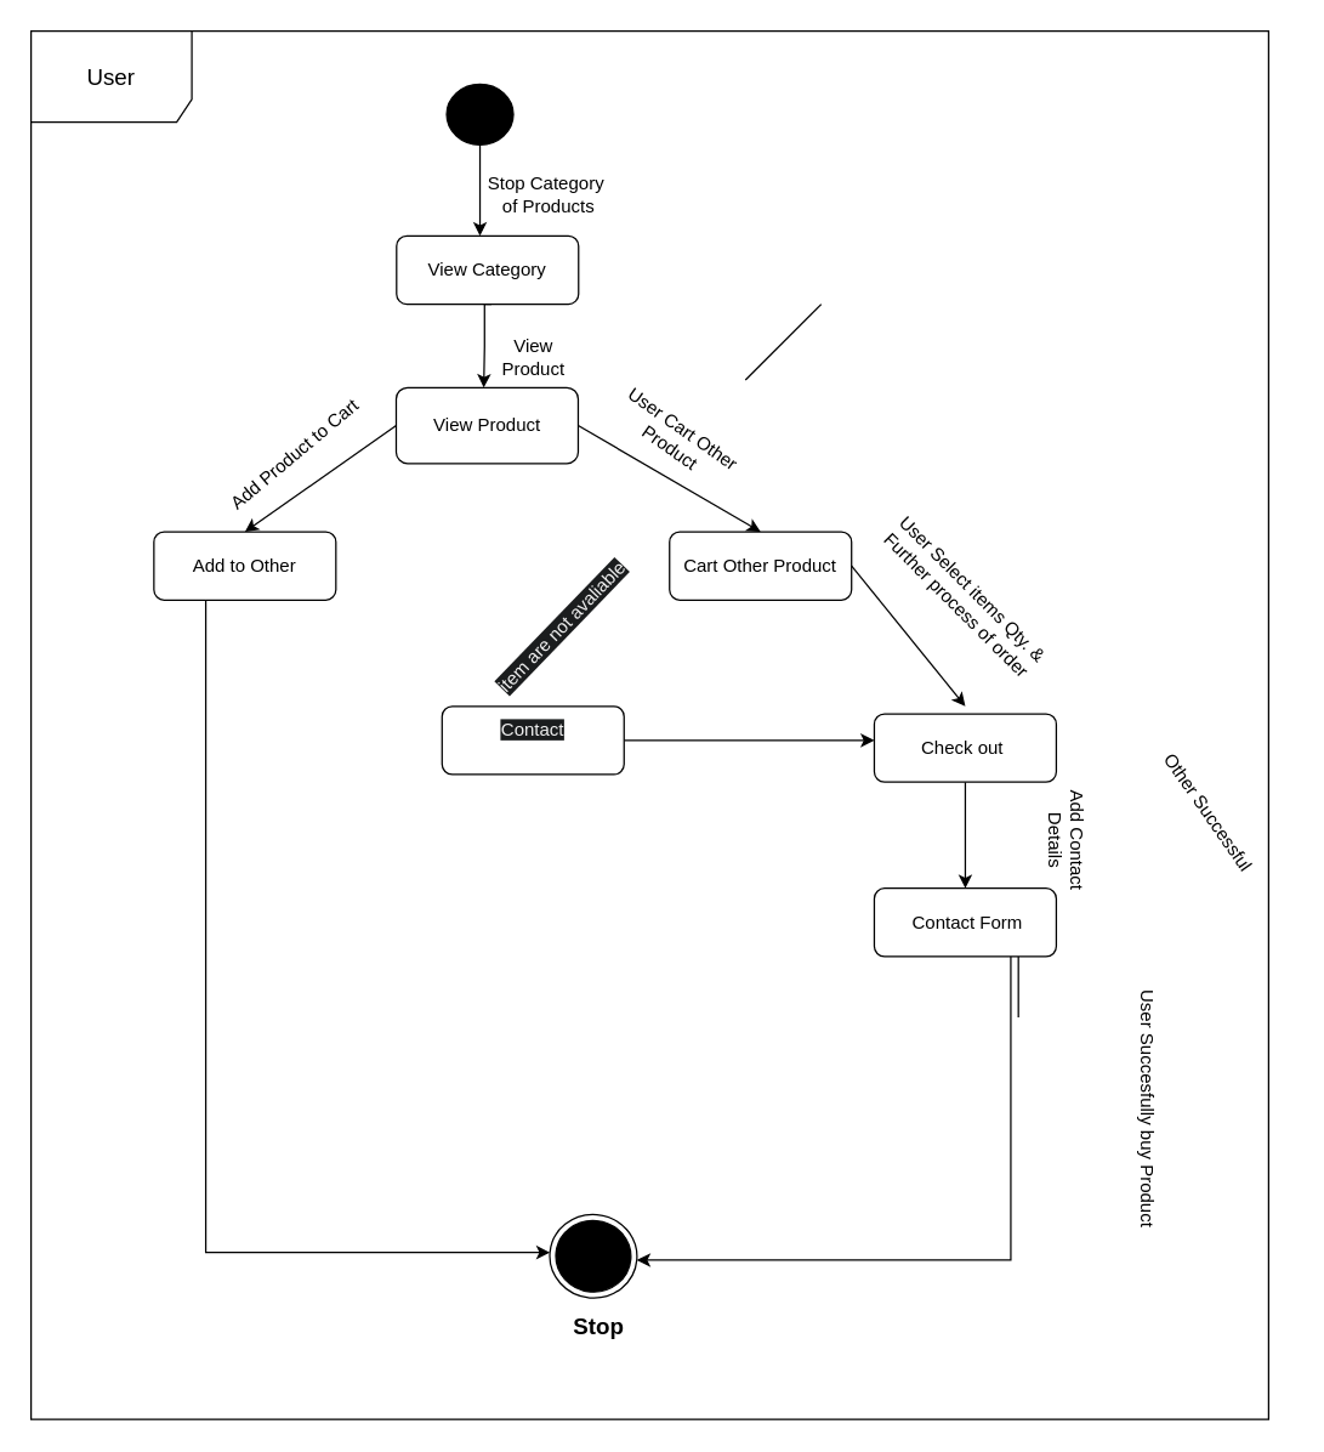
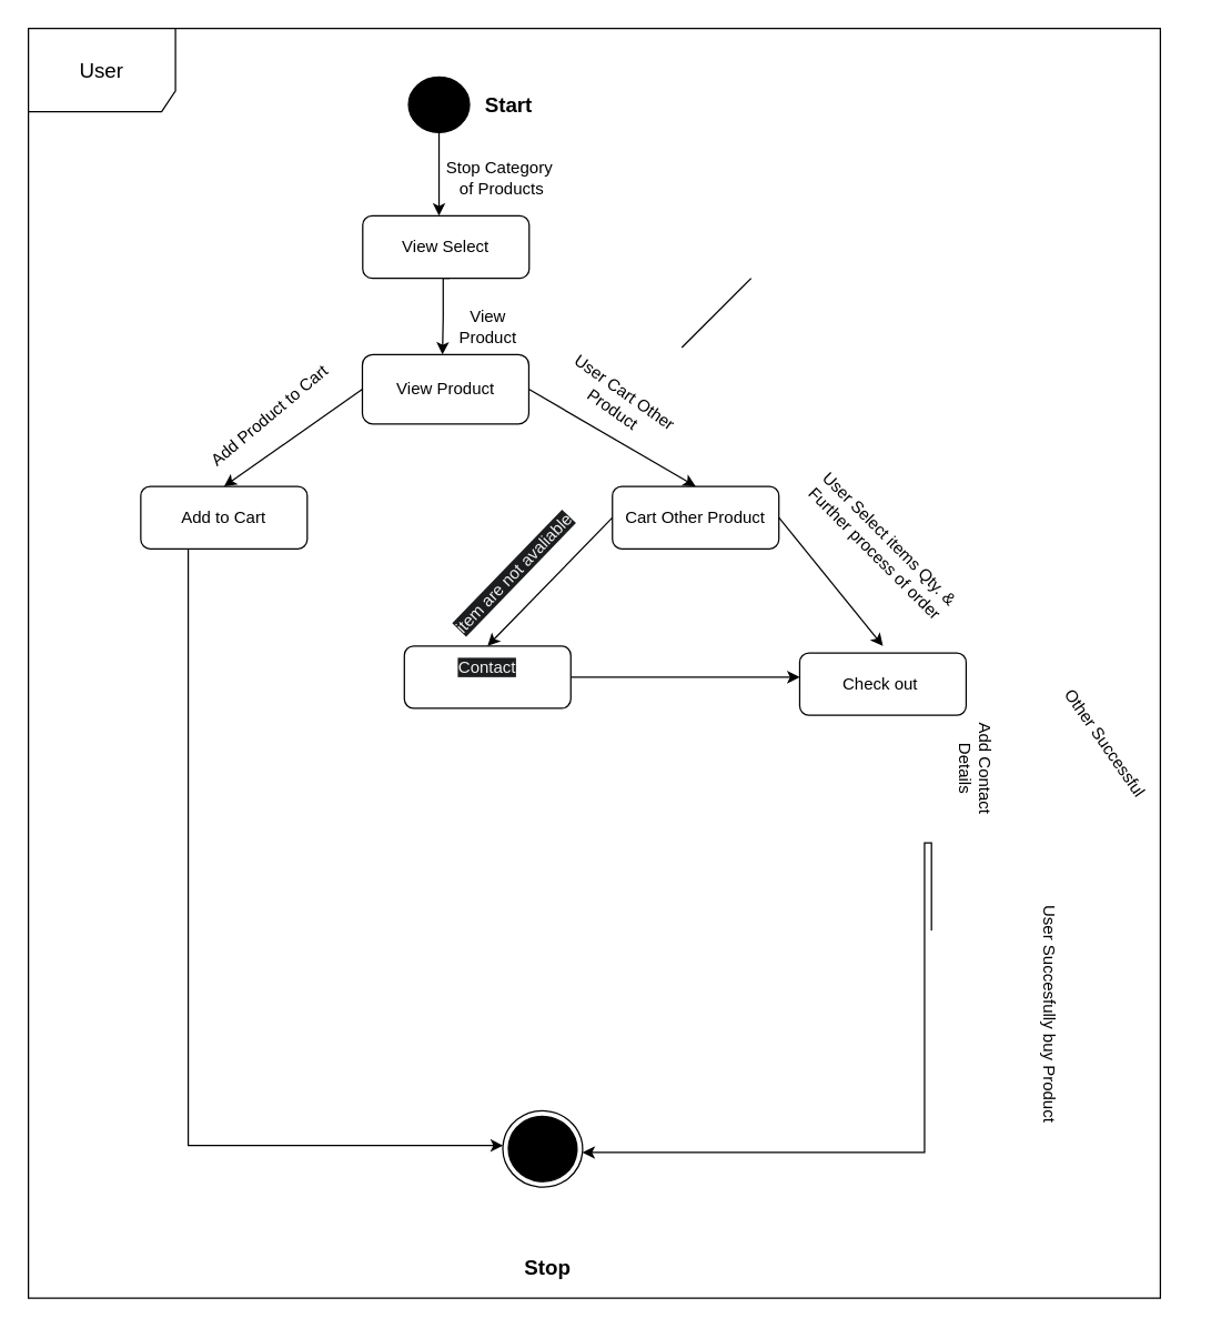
+ <mxCell id="29" value="Start" style="text;html=1;align=center;verticalAlign=middle;resizable=0;points=[];autosize=1;strokeColor=none;fillColor=none;fontStyle=1;fontSize=15;" parent="1" vertex="1"><mxGeometry x="338" y="57.5" width="55" height="35" as="geometry" /></mxCell>
- <mxCell id="9" value="View Category" style="rounded=1;whiteSpace=wrap;html=1;" parent="1" vertex="1"><mxGeometry x="261" y="155" width="120" height="45" as="geometry" /></mxCell>
+ <mxCell id="9" value="View Select" style="rounded=1;whiteSpace=wrap;html=1;" parent="1" vertex="1"><mxGeometry x="261" y="155" width="120" height="45" as="geometry" /></mxCell>
- <mxCell id="16" value="Add to Other" style="rounded=1;whiteSpace=wrap;html=1;" parent="1" vertex="1"><mxGeometry x="101" y="350" width="120" height="45" as="geometry" /></mxCell>
+ <mxCell id="16" value="Add to Cart" style="rounded=1;whiteSpace=wrap;html=1;" parent="1" vertex="1"><mxGeometry x="101" y="350" width="120" height="45" as="geometry" /></mxCell>
+ <mxCell id="20" value="" style="endArrow=classic;html=1;rounded=0;exitX=0;exitY=0.5;exitDx=0;exitDy=0;entryX=0.5;entryY=0;entryDx=0;entryDy=0;" parent="1" source="15" target="14" edge="1"><mxGeometry width="50" height="50" relative="1" as="geometry"><mxPoint x="436" y="375" as="sourcePoint" /><mxPoint x="336" y="445" as="targetPoint" /></mxGeometry></mxCell>
- <mxCell id="11" style="edgeStyle=orthogonalEdgeStyle;rounded=0;orthogonalLoop=1;jettySize=auto;html=1;exitX=0.5;exitY=1;exitDx=0;exitDy=0;" parent="1" source="12" target="22" edge="1"><mxGeometry relative="1" as="geometry" /></mxCell>
- <mxCell id="22" value="&amp;nbsp;Contact Form" style="rounded=1;whiteSpace=wrap;html=1;" parent="1" vertex="1"><mxGeometry x="576" y="585" width="120" height="45" as="geometry" /></mxCell>
- <mxCell id="30" value="Stop" style="text;html=1;align=center;verticalAlign=middle;resizable=0;points=[];autosize=1;strokeColor=none;fillColor=none;fontSize=15;fontStyle=1" parent="1" vertex="1"><mxGeometry x="366" y="855" width="55" height="35" as="geometry" /></mxCell>
+ <mxCell id="30" value="Stop" style="text;html=1;align=center;verticalAlign=middle;resizable=0;points=[];autosize=1;strokeColor=none;fillColor=none;fontSize=15;fontStyle=1" parent="1" vertex="1"><mxGeometry x="366" y="895" width="55" height="35" as="geometry" /></mxCell>
